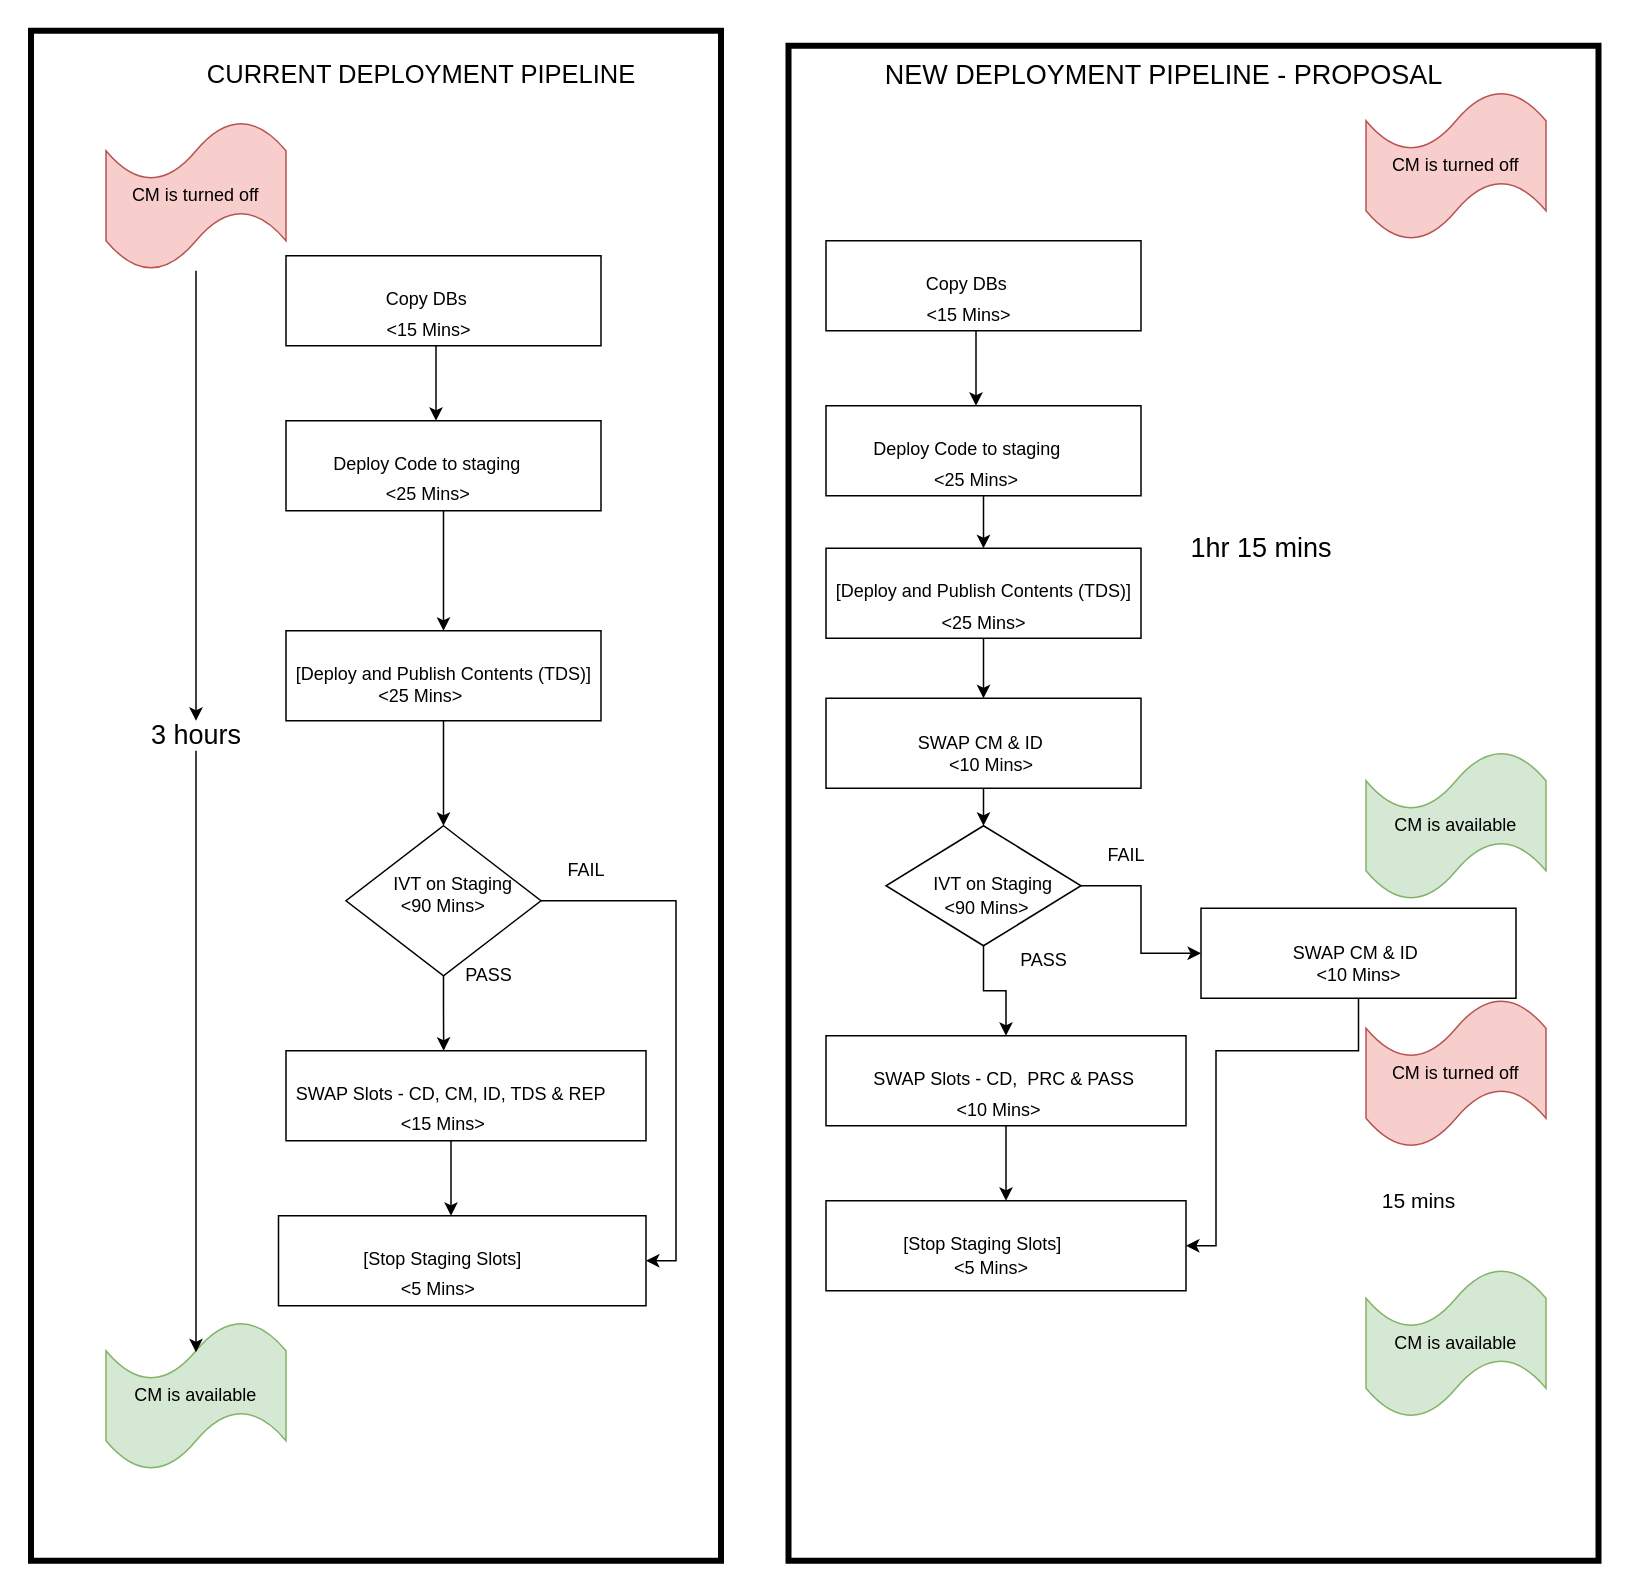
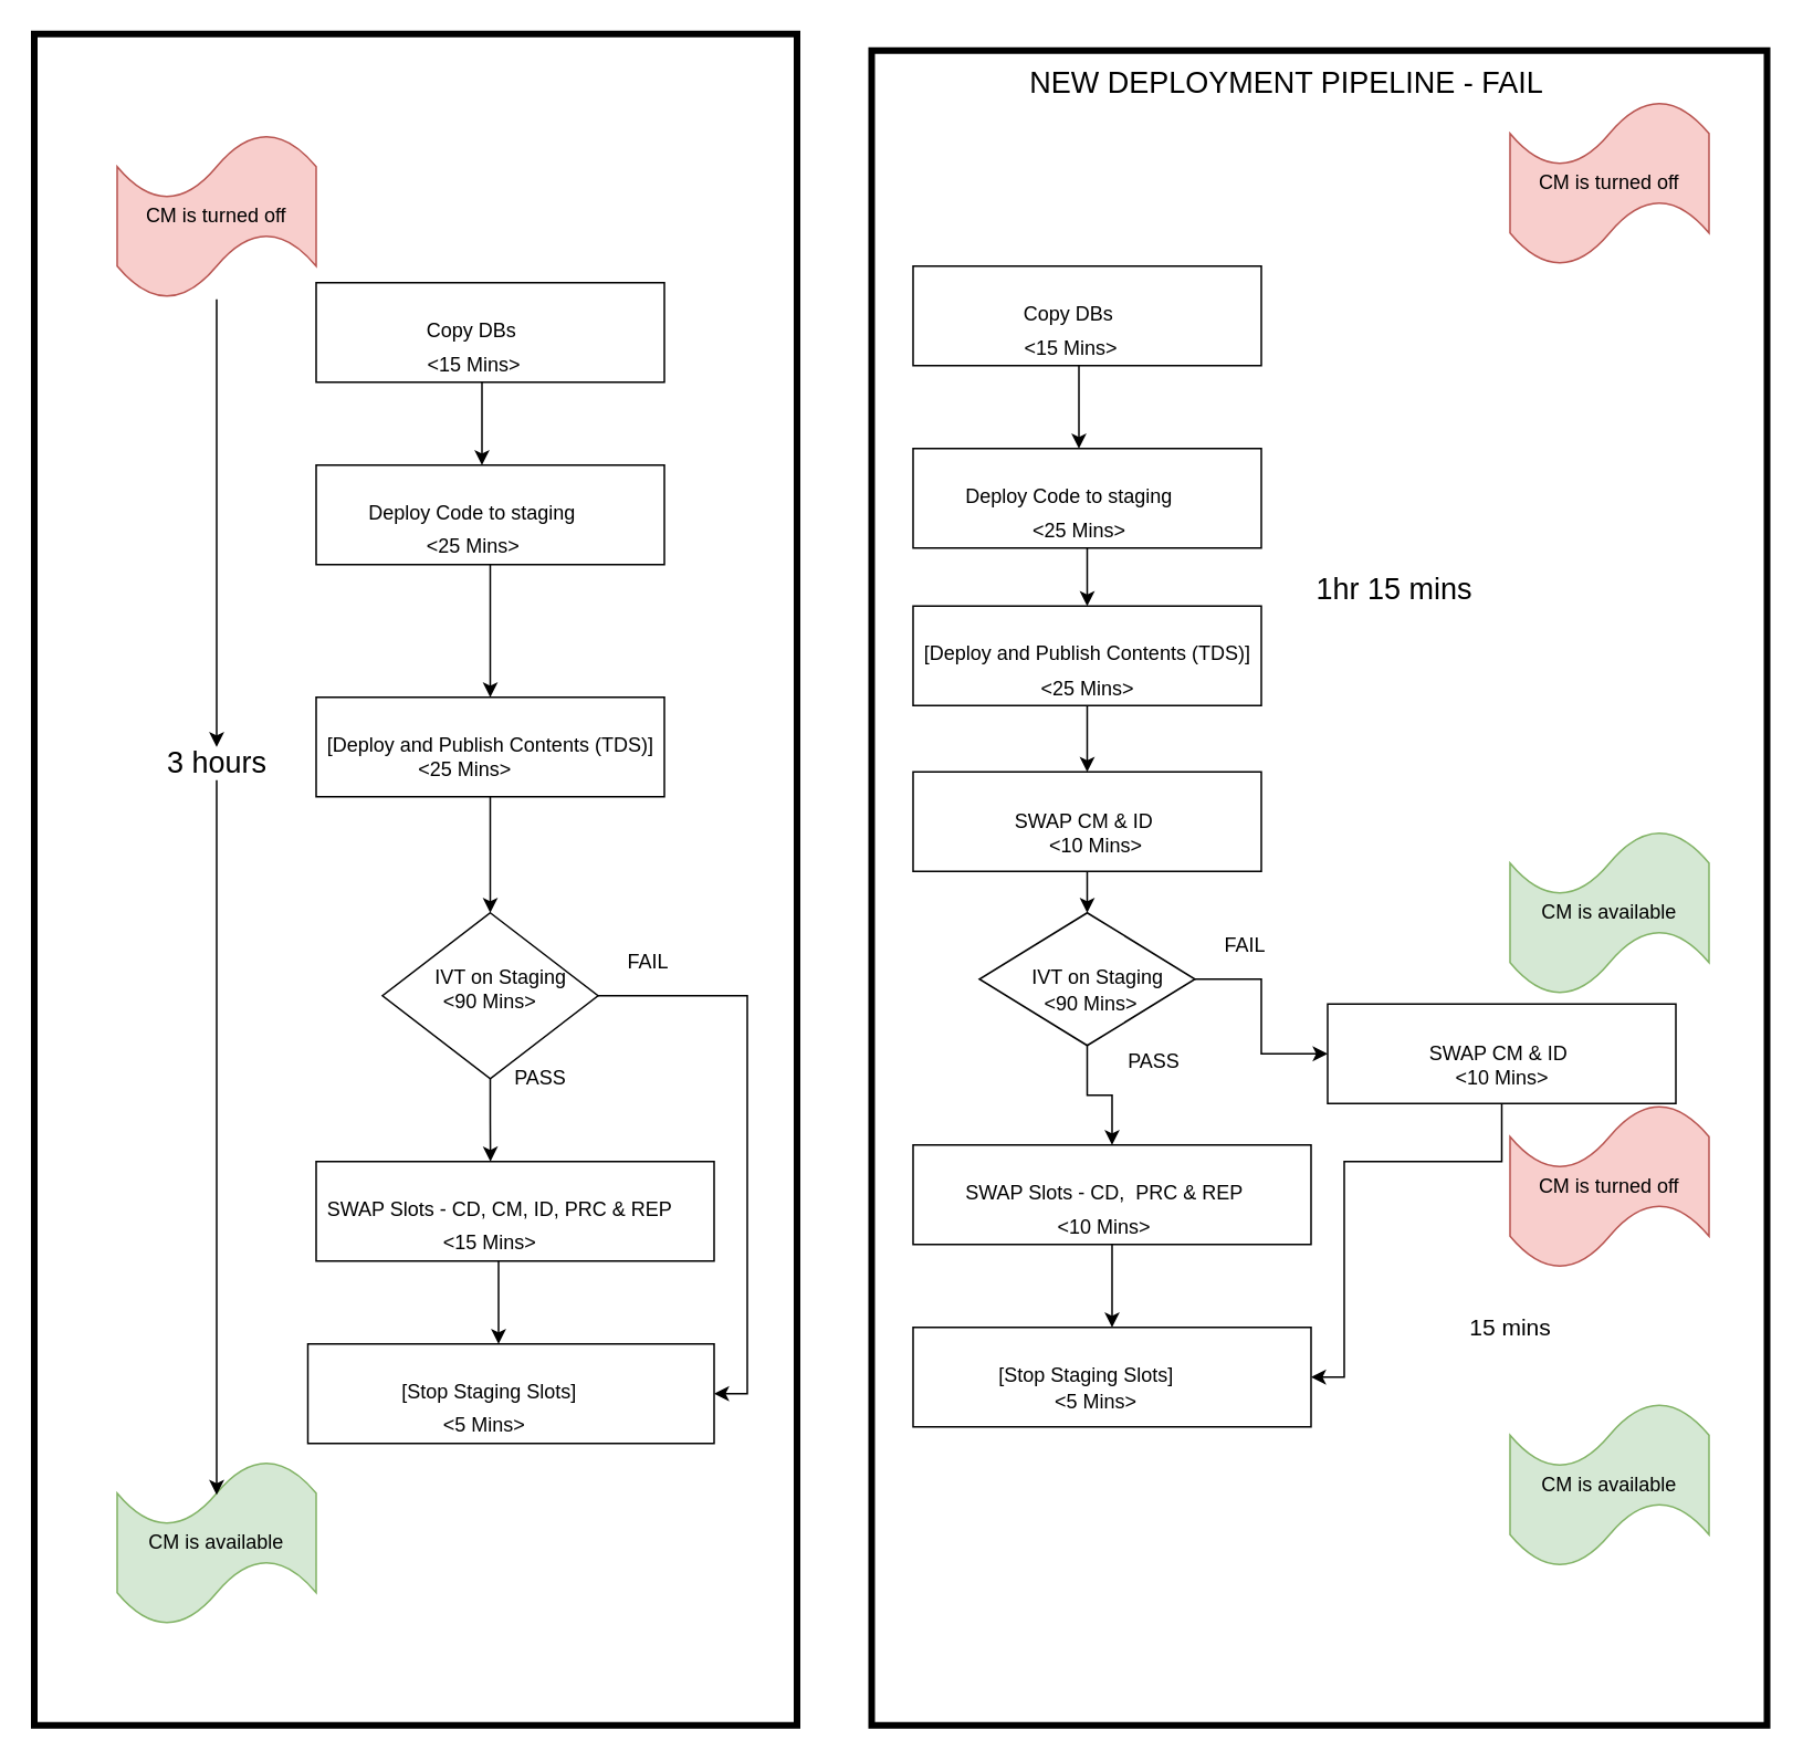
- <mxCell id="23" value="&lt;font style=&quot;font-size: 17px&quot;&gt;CURRENT DEPLOYMENT PIPELINE&lt;/font&gt;" style="text;html=1;align=center;verticalAlign=middle;resizable=0;points=[];autosize=1;" parent="1" vertex="1"><mxGeometry x="130" y="40" width="300" height="20" as="geometry" /></mxCell>
- <mxCell id="49" value="&lt;font style=&quot;font-size: 18px&quot;&gt;NEW DEPLOYMENT PIPELINE - PROPOSAL&lt;/font&gt;" style="text;html=1;align=center;verticalAlign=middle;resizable=0;points=[];autosize=1;" parent="1" vertex="1"><mxGeometry x="580" y="40" width="390" height="20" as="geometry" /></mxCell>
+ <mxCell id="49" value="&lt;font style=&quot;font-size: 18px&quot;&gt;NEW DEPLOYMENT PIPELINE - FAIL&lt;/font&gt;" style="text;html=1;align=center;verticalAlign=middle;resizable=0;points=[];autosize=1;" parent="1" vertex="1"><mxGeometry x="580" y="40" width="390" height="20" as="geometry" /></mxCell>
- <mxCell id="71" value="&lt;font style=&quot;font-size: 18px&quot;&gt;1hr 15 mins&lt;/font&gt;" style="text;html=1;align=center;verticalAlign=middle;resizable=0;points=[];autosize=1;strokeWidth=4;" parent="1" vertex="1"><mxGeometry x="785" y="355" width="110" height="20" as="geometry" /></mxCell>
+ <mxCell id="71" value="&lt;font style=&quot;font-size: 18px&quot;&gt;1hr 15 mins&lt;/font&gt;" style="text;html=1;align=center;verticalAlign=middle;resizable=0;points=[];autosize=1;strokeWidth=4;" parent="1" vertex="1"><mxGeometry x="785" y="345" width="110" height="20" as="geometry" /></mxCell>
- <mxCell id="69" value="&lt;font style=&quot;font-size: 18px&quot;&gt;3 hours&lt;/font&gt;" style="text;html=1;align=center;verticalAlign=middle;resizable=0;points=[];autosize=1;" parent="1" vertex="1"><mxGeometry x="90" y="480" width="80" height="20" as="geometry" /></mxCell>
+ <mxCell id="69" value="&lt;font style=&quot;font-size: 18px&quot;&gt;3 hours&lt;/font&gt;" style="text;html=1;align=center;verticalAlign=middle;resizable=0;points=[];autosize=1;" parent="1" vertex="1"><mxGeometry x="90" y="450" width="80" height="20" as="geometry" /></mxCell>
- <mxCell id="45" value="SWAP Slots - CD,&amp;nbsp; PRC &amp;amp; PASS&amp;nbsp;" style="text;html=1;" parent="1" vertex="1"><mxGeometry x="580" y="705" width="230" height="30" as="geometry" /></mxCell>
+ <mxCell id="45" value="SWAP Slots - CD,&amp;nbsp; PRC &amp;amp; REP&amp;nbsp;" style="text;html=1;" parent="1" vertex="1"><mxGeometry x="580" y="705" width="230" height="30" as="geometry" /></mxCell>
- <mxCell id="21" value="SWAP Slots - CD, CM, ID, TDS &amp;amp; REP&amp;nbsp;" style="text;html=1;" parent="1" vertex="1"><mxGeometry x="195" y="715" width="230" height="30" as="geometry" /></mxCell>
+ <mxCell id="21" value="SWAP Slots - CD, CM, ID, PRC &amp;amp; REP&amp;nbsp;" style="text;html=1;" parent="1" vertex="1"><mxGeometry x="195" y="715" width="230" height="30" as="geometry" /></mxCell>
- <mxCell id="74" value="&lt;font style=&quot;font-size: 14px&quot;&gt;15 mins&lt;/font&gt;" style="text;html=1;align=center;verticalAlign=middle;resizable=0;points=[];autosize=1;" parent="1" vertex="1"><mxGeometry x="915" y="790" width="60" height="20" as="geometry" /></mxCell>
+ <mxCell id="74" value="&lt;font style=&quot;font-size: 14px&quot;&gt;15 mins&lt;/font&gt;" style="text;html=1;align=center;verticalAlign=middle;resizable=0;points=[];autosize=1;" parent="1" vertex="1"><mxGeometry x="880" y="790" width="60" height="20" as="geometry" /></mxCell>
